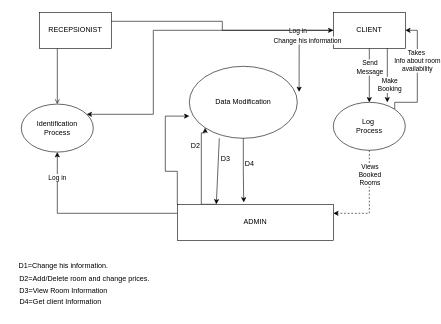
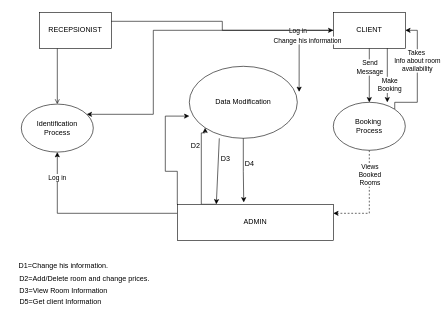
- <mxCell id="14" value="Log&amp;nbsp;&lt;br&gt;Process" style="ellipse;whiteSpace=wrap;html=1;" vertex="1" parent="1"><mxGeometry x="555" y="170" width="120" height="80" as="geometry" /></mxCell>
+ <mxCell id="14" value="Booking&amp;nbsp;&lt;br&gt;Process" style="ellipse;whiteSpace=wrap;html=1;" vertex="1" parent="1"><mxGeometry x="555" y="170" width="120" height="80" as="geometry" /></mxCell>
- <mxCell id="33" value="D4=Get client Information" style="text;html=1;align=center;verticalAlign=middle;resizable=0;points=[];autosize=1;strokeColor=none;fillColor=none;" vertex="1" parent="1"><mxGeometry x="20" y="488" width="160" height="30" as="geometry" /></mxCell>
+ <mxCell id="33" value="D5=Get client Information" style="text;html=1;align=center;verticalAlign=middle;resizable=0;points=[];autosize=1;strokeColor=none;fillColor=none;" vertex="1" parent="1"><mxGeometry x="20" y="488" width="160" height="30" as="geometry" /></mxCell>
